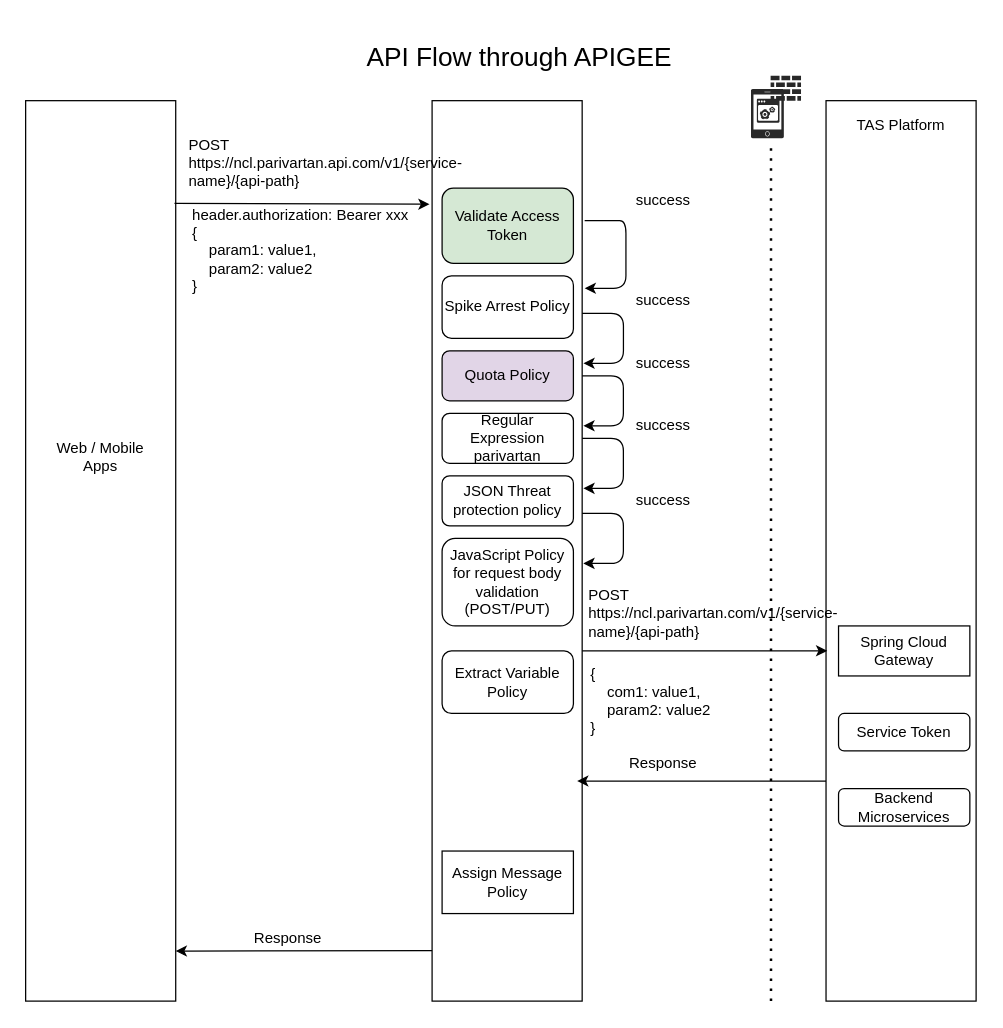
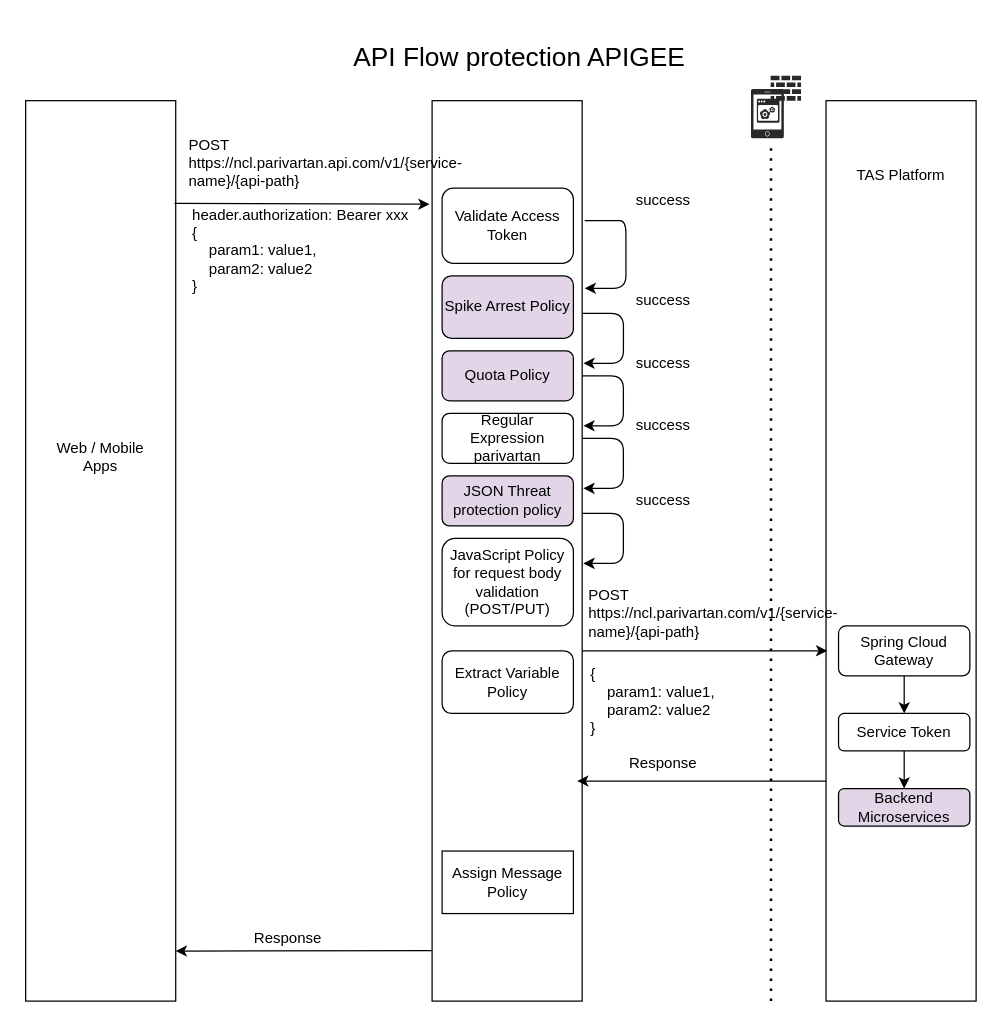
- <mxCell id="7" value="&lt;font style=&quot;font-size: 21px&quot;&gt;API Flow through APIGEE&lt;/font&gt;" style="text;html=1;strokeColor=none;fillColor=none;align=center;verticalAlign=middle;whiteSpace=wrap;rounded=0;" vertex="1" parent="1"><mxGeometry x="210" y="20" width="410" height="50" as="geometry" /></mxCell>
+ <mxCell id="7" value="&lt;font style=&quot;font-size: 21px&quot;&gt;API Flow protection APIGEE&lt;/font&gt;" style="text;html=1;strokeColor=none;fillColor=none;align=center;verticalAlign=middle;whiteSpace=wrap;rounded=0;" vertex="1" parent="1"><mxGeometry x="210" y="20" width="410" height="50" as="geometry" /></mxCell>
- <mxCell id="37" value="TAS Platform" style="text;html=1;strokeColor=none;fillColor=none;align=center;verticalAlign=middle;whiteSpace=wrap;rounded=0;" vertex="1" parent="1"><mxGeometry x="670" y="90" width="100" height="20" as="geometry" /></mxCell>
+ <mxCell id="37" value="TAS Platform" style="text;html=1;strokeColor=none;fillColor=none;align=center;verticalAlign=middle;whiteSpace=wrap;rounded=0;" vertex="1" parent="1"><mxGeometry x="670" y="130" width="100" height="20" as="geometry" /></mxCell>
- <mxCell id="11" value="Validate Access Token" style="rounded=1;whiteSpace=wrap;html=1;fillColor=#d5e8d4;" vertex="1" parent="1"><mxGeometry x="353" y="150" width="105" height="60" as="geometry" /></mxCell>
+ <mxCell id="11" value="Validate Access Token" style="rounded=1;whiteSpace=wrap;html=1;" vertex="1" parent="1"><mxGeometry x="353" y="150" width="105" height="60" as="geometry" /></mxCell>
- <mxCell id="14" value="Spike Arrest Policy" style="rounded=1;whiteSpace=wrap;html=1;" vertex="1" parent="1"><mxGeometry x="353" y="220" width="105" height="50" as="geometry" /></mxCell>
+ <mxCell id="14" value="Spike Arrest Policy" style="rounded=1;whiteSpace=wrap;html=1;fillColor=#e1d5e7;" vertex="1" parent="1"><mxGeometry x="353" y="220" width="105" height="50" as="geometry" /></mxCell>
- <mxCell id="17" value="JSON Threat protection policy" style="rounded=1;whiteSpace=wrap;html=1;" vertex="1" parent="1"><mxGeometry x="353" y="380" width="105" height="40" as="geometry" /></mxCell>
+ <mxCell id="17" value="JSON Threat protection policy" style="rounded=1;whiteSpace=wrap;html=1;fillColor=#e1d5e7;" vertex="1" parent="1"><mxGeometry x="353" y="380" width="105" height="40" as="geometry" /></mxCell>
- <mxCell id="39" value="Spring Cloud Gateway" style="whiteSpace=wrap;html=1;rounded=0;" vertex="1" parent="1"><mxGeometry x="670" y="500" width="105" height="40" as="geometry" /></mxCell>
+ <mxCell id="39" value="Spring Cloud Gateway" style="rounded=1;whiteSpace=wrap;html=1;" vertex="1" parent="1"><mxGeometry x="670" y="500" width="105" height="40" as="geometry" /></mxCell>
+ <mxCell id="38" style="edgeStyle=orthogonalEdgeStyle;rounded=0;orthogonalLoop=1;jettySize=auto;html=1;entryX=0.5;entryY=0;entryDx=0;entryDy=0;" edge="1" parent="1" source="39" target="41"><mxGeometry relative="1" as="geometry" /></mxCell>
- <mxCell id="30" value="&lt;div&gt;&lt;span&gt;{&lt;/span&gt;&lt;/div&gt;&lt;div&gt;&amp;nbsp; &amp;nbsp; com1: value1,&lt;/div&gt;&lt;div&gt;&amp;nbsp; &amp;nbsp; param2: value2&lt;/div&gt;&lt;div&gt;}&lt;/div&gt;" style="text;html=1;strokeColor=none;fillColor=none;align=left;verticalAlign=middle;whiteSpace=wrap;rounded=0;" vertex="1" parent="1"><mxGeometry x="470" y="550" width="200" height="20" as="geometry" /></mxCell>
+ <mxCell id="30" value="&lt;div&gt;&lt;span&gt;{&lt;/span&gt;&lt;/div&gt;&lt;div&gt;&amp;nbsp; &amp;nbsp; param1: value1,&lt;/div&gt;&lt;div&gt;&amp;nbsp; &amp;nbsp; param2: value2&lt;/div&gt;&lt;div&gt;}&lt;/div&gt;" style="text;html=1;strokeColor=none;fillColor=none;align=left;verticalAlign=middle;whiteSpace=wrap;rounded=0;" vertex="1" parent="1"><mxGeometry x="470" y="550" width="200" height="20" as="geometry" /></mxCell>
+ <mxCell id="40" value="" style="edgeStyle=orthogonalEdgeStyle;rounded=0;orthogonalLoop=1;jettySize=auto;html=1;" edge="1" parent="1" source="41" target="42"><mxGeometry relative="1" as="geometry" /></mxCell>
- <mxCell id="42" value="Backend Microservices" style="rounded=1;whiteSpace=wrap;html=1;" vertex="1" parent="1"><mxGeometry x="670" y="630" width="105" height="30" as="geometry" /></mxCell>
+ <mxCell id="42" value="Backend Microservices" style="rounded=1;whiteSpace=wrap;html=1;fillColor=#e1d5e7;" vertex="1" parent="1"><mxGeometry x="670" y="630" width="105" height="30" as="geometry" /></mxCell>
